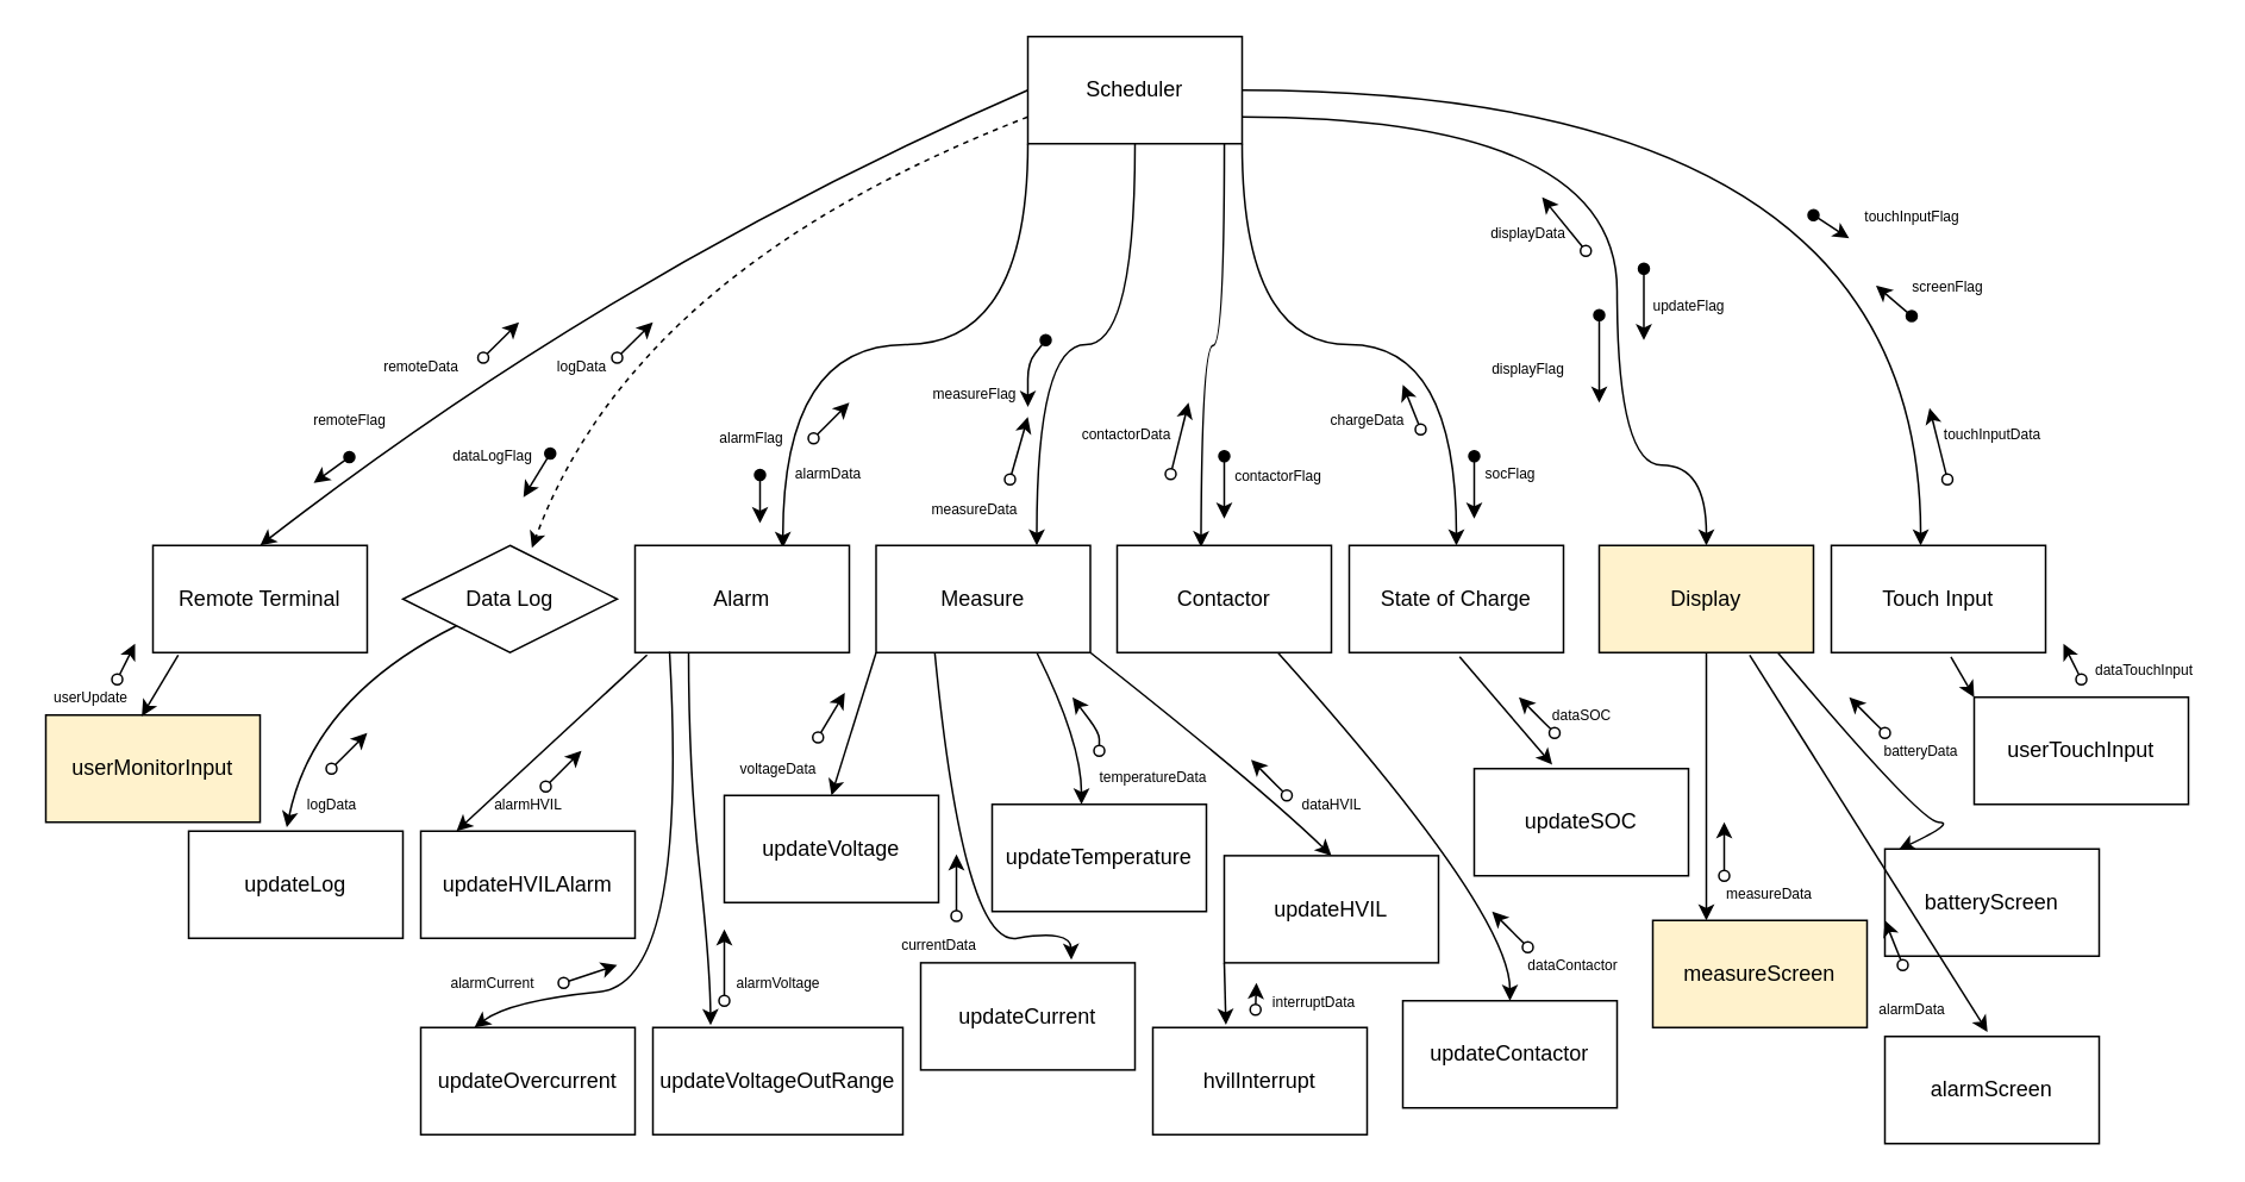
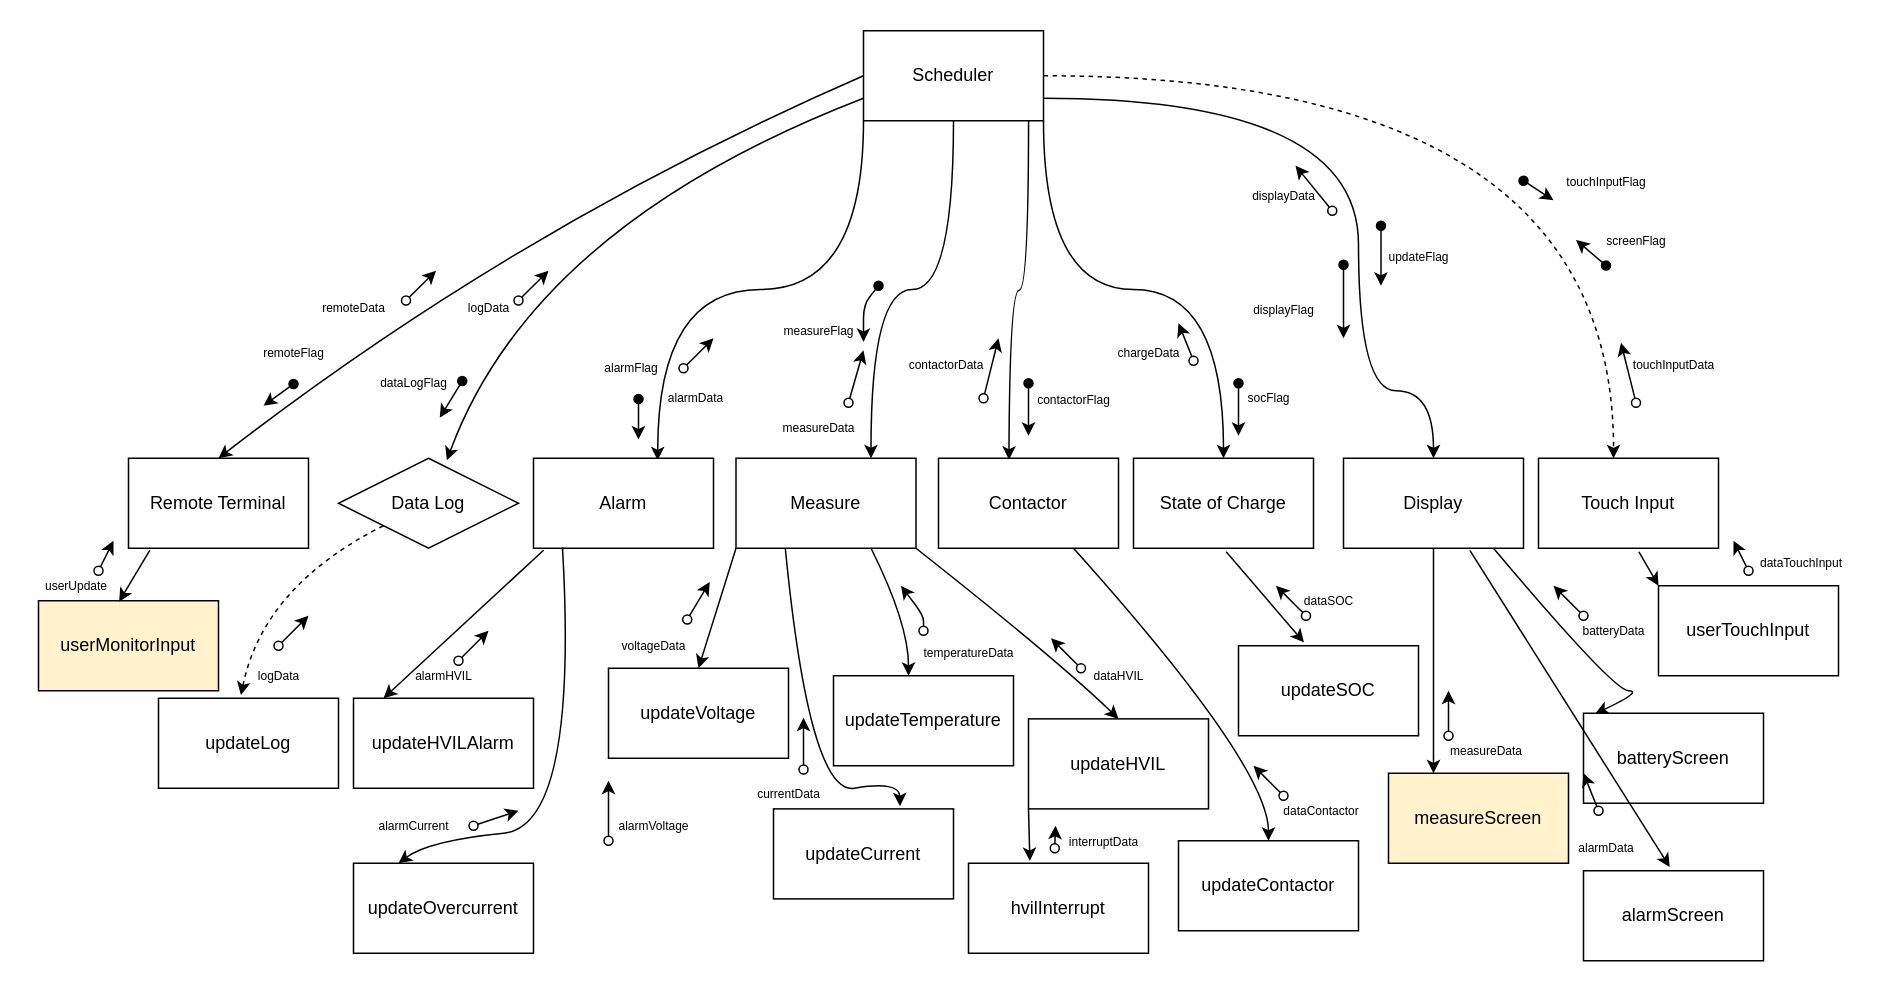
- <mxCell id="7" style="edgeStyle=orthogonalEdgeStyle;rounded=0;orthogonalLoop=1;jettySize=auto;html=1;exitX=1;exitY=0.5;exitDx=0;exitDy=0;entryX=0.417;entryY=0;entryDx=0;entryDy=0;entryPerimeter=0;curved=1;strokeWidth=1;" parent="1" source="8" target="50" edge="1"><mxGeometry relative="1" as="geometry"><mxPoint x="745" y="40" as="sourcePoint" /></mxGeometry></mxCell>
+ <mxCell id="7" style="edgeStyle=orthogonalEdgeStyle;rounded=0;orthogonalLoop=1;jettySize=auto;html=1;exitX=1;exitY=0.5;exitDx=0;exitDy=0;entryX=0.417;entryY=0;entryDx=0;entryDy=0;entryPerimeter=0;curved=1;strokeWidth=1;dashed=1;" parent="1" source="8" target="50" edge="1"><mxGeometry relative="1" as="geometry"><mxPoint x="745" y="40" as="sourcePoint" /></mxGeometry></mxCell>
- <mxCell id="76" value="" style="endArrow=classic;html=1;exitX=0;exitY=0.75;exitDx=0;exitDy=0;entryX=0.602;entryY=0.022;entryDx=0;entryDy=0;entryPerimeter=0;curved=1;strokeWidth=1;dashed=1;" parent="1" source="8" target="75" edge="1"><mxGeometry width="50" height="50" relative="1" as="geometry"><mxPoint x="205" y="150" as="sourcePoint" /><mxPoint x="255" y="100" as="targetPoint" /><Array as="points"><mxPoint x="355" y="150" /></Array></mxGeometry></mxCell>
+ <mxCell id="76" value="" style="endArrow=classic;html=1;exitX=0;exitY=0.75;exitDx=0;exitDy=0;entryX=0.602;entryY=0.022;entryDx=0;entryDy=0;entryPerimeter=0;curved=1;strokeWidth=1;" parent="1" source="8" target="75" edge="1"><mxGeometry width="50" height="50" relative="1" as="geometry"><mxPoint x="205" y="150" as="sourcePoint" /><mxPoint x="255" y="100" as="targetPoint" /><Array as="points"><mxPoint x="355" y="150" /></Array></mxGeometry></mxCell>
- <mxCell id="13" value="Display" style="rounded=0;whiteSpace=wrap;html=1;strokeWidth=1;fillColor=#fff2cc;" parent="1" vertex="1"><mxGeometry x="895" y="305" width="120" height="60" as="geometry" /></mxCell>
+ <mxCell id="13" value="Display" style="rounded=0;whiteSpace=wrap;html=1;strokeWidth=1;" parent="1" vertex="1"><mxGeometry x="895" y="305" width="120" height="60" as="geometry" /></mxCell>
- <mxCell id="78" value="" style="endArrow=classic;html=1;exitX=0;exitY=1;exitDx=0;exitDy=0;entryX=0.458;entryY=-0.035;entryDx=0;entryDy=0;entryPerimeter=0;curved=1;strokeWidth=1;" parent="1" source="75" target="77" edge="1"><mxGeometry width="50" height="50" relative="1" as="geometry"><mxPoint x="85" y="280" as="sourcePoint" /><mxPoint x="135" y="230" as="targetPoint" /><Array as="points"><mxPoint x="175" y="390" /></Array></mxGeometry></mxCell>
+ <mxCell id="78" value="" style="endArrow=classic;html=1;exitX=0;exitY=1;exitDx=0;exitDy=0;entryX=0.458;entryY=-0.035;entryDx=0;entryDy=0;entryPerimeter=0;curved=1;strokeWidth=1;dashed=1;" parent="1" source="75" target="77" edge="1"><mxGeometry width="50" height="50" relative="1" as="geometry"><mxPoint x="85" y="280" as="sourcePoint" /><mxPoint x="135" y="230" as="targetPoint" /><Array as="points"><mxPoint x="175" y="390" /></Array></mxGeometry></mxCell>
- <mxCell id="32" value="" style="endArrow=classic;html=1;strokeWidth=1;fontSize=8;exitX=0.25;exitY=1;exitDx=0;exitDy=0;entryX=0.231;entryY=-0.022;entryDx=0;entryDy=0;entryPerimeter=0;curved=1;" parent="1" source="11" target="27" edge="1"><mxGeometry width="50" height="50" relative="1" as="geometry"><mxPoint x="545" y="565" as="sourcePoint" /><mxPoint x="595" y="515" as="targetPoint" /><Array as="points"><mxPoint x="385" y="430" /><mxPoint x="397" y="540" /></Array></mxGeometry></mxCell>
- <mxCell id="27" value="updateVoltageOutRange" style="rounded=0;whiteSpace=wrap;html=1;strokeWidth=1;" parent="1" vertex="1"><mxGeometry x="365" y="575" width="140" height="60" as="geometry" /></mxCell>
